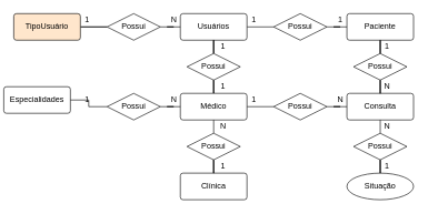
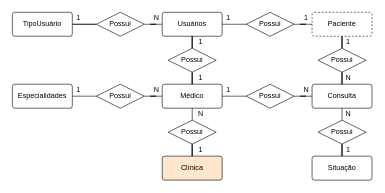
- <mxCell id="6" value="&lt;font style=&quot;vertical-align: inherit&quot;&gt;&lt;font style=&quot;vertical-align: inherit&quot;&gt;TipoUsuário&lt;/font&gt;&lt;/font&gt;" style="rounded=1;arcSize=10;whiteSpace=wrap;html=1;align=center;fillColor=#ffe6cc;" vertex="1" parent="1"><mxGeometry x="20" y="20" width="100" height="40" as="geometry" /></mxCell>
+ <mxCell id="6" value="&lt;font style=&quot;vertical-align: inherit&quot;&gt;&lt;font style=&quot;vertical-align: inherit&quot;&gt;TipoUsuário&lt;/font&gt;&lt;/font&gt;" style="rounded=1;arcSize=10;whiteSpace=wrap;html=1;align=center;" vertex="1" parent="1"><mxGeometry x="20" y="20" width="100" height="40" as="geometry" /></mxCell>
- <mxCell id="7" value="Paciente" style="rounded=1;arcSize=10;whiteSpace=wrap;html=1;align=center;" vertex="1" parent="1"><mxGeometry x="520" y="20" width="100" height="40" as="geometry" /></mxCell>
+ <mxCell id="7" value="Paciente" style="rounded=1;arcSize=10;whiteSpace=wrap;html=1;align=center;dashed=1;" vertex="1" parent="1"><mxGeometry x="520" y="20" width="100" height="40" as="geometry" /></mxCell>
- <mxCell id="8" value="Especialidades" style="rounded=1;arcSize=10;whiteSpace=wrap;html=1;align=center;" vertex="1" parent="1"><mxGeometry x="5" y="130" width="100" height="40" as="geometry" /></mxCell>
+ <mxCell id="8" value="Especialidades" style="rounded=1;arcSize=10;whiteSpace=wrap;html=1;align=center;" vertex="1" parent="1"><mxGeometry x="20" y="140" width="100" height="40" as="geometry" /></mxCell>
- <mxCell id="10" value="Clínica" style="rounded=1;arcSize=10;whiteSpace=wrap;html=1;align=center;" vertex="1" parent="1"><mxGeometry x="270" y="260" width="100" height="40" as="geometry" /></mxCell>
+ <mxCell id="10" value="Clínica" style="rounded=1;arcSize=10;whiteSpace=wrap;html=1;align=center;fillColor=#ffe6cc;" vertex="1" parent="1"><mxGeometry x="270" y="260" width="100" height="40" as="geometry" /></mxCell>
- <mxCell id="14" value="Situação" style="ellipse;arcSize=10;whiteSpace=wrap;html=1;align=center;" vertex="1" parent="1"><mxGeometry x="520" y="260" width="100" height="40" as="geometry" /></mxCell>
+ <mxCell id="14" value="Situação" style="rounded=1;arcSize=10;whiteSpace=wrap;html=1;align=center;" vertex="1" parent="1"><mxGeometry x="520" y="260" width="100" height="40" as="geometry" /></mxCell>
